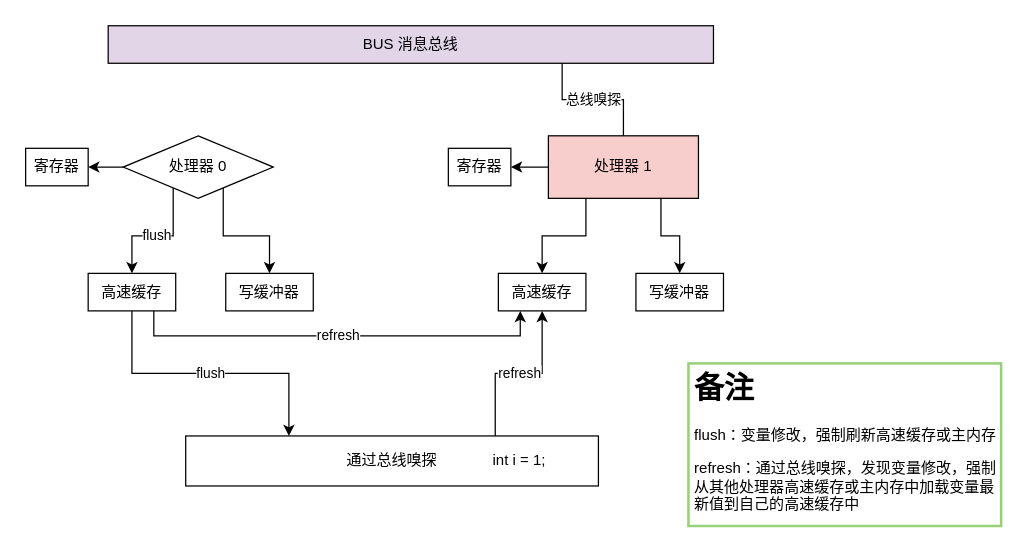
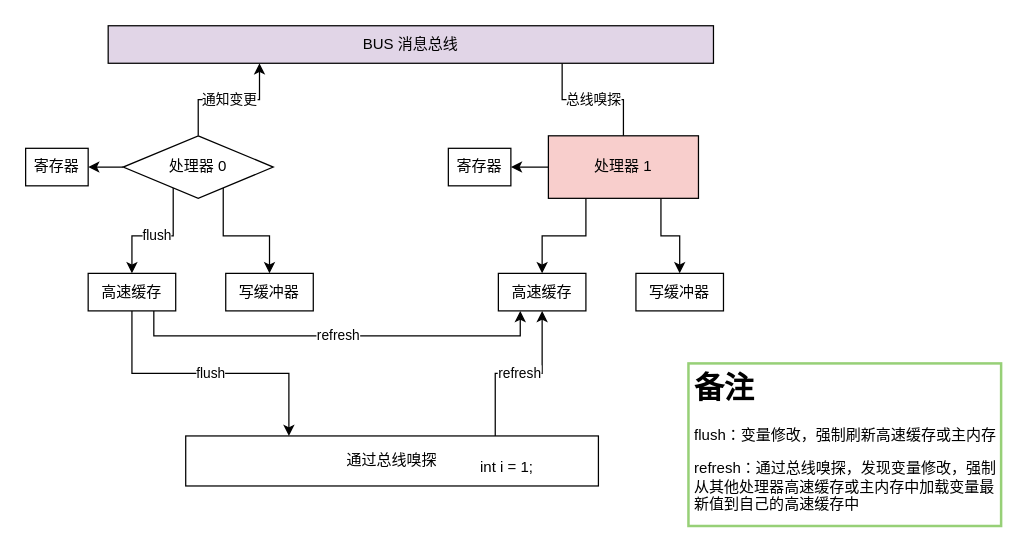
+ <mxCell id="5" value="通知变更" style="edgeStyle=orthogonalEdgeStyle;rounded=0;orthogonalLoop=1;jettySize=auto;html=1;entryX=0.25;entryY=1;entryDx=0;entryDy=0;" parent="1" source="6" target="22" edge="1"><mxGeometry relative="1" as="geometry" /></mxCell>
- <mxCell id="23" value="int i = 1;" style="text;html=1;strokeColor=none;fillColor=none;align=center;verticalAlign=middle;whiteSpace=wrap;rounded=0;" parent="1" vertex="1"><mxGeometry x="390" y="358" width="50" height="20" as="geometry" /></mxCell>
+ <mxCell id="23" value="int i = 1;" style="text;html=1;strokeColor=none;fillColor=none;align=center;verticalAlign=middle;whiteSpace=wrap;rounded=0;" parent="1" vertex="1"><mxGeometry x="380" y="363" width="50" height="20" as="geometry" /></mxCell>
